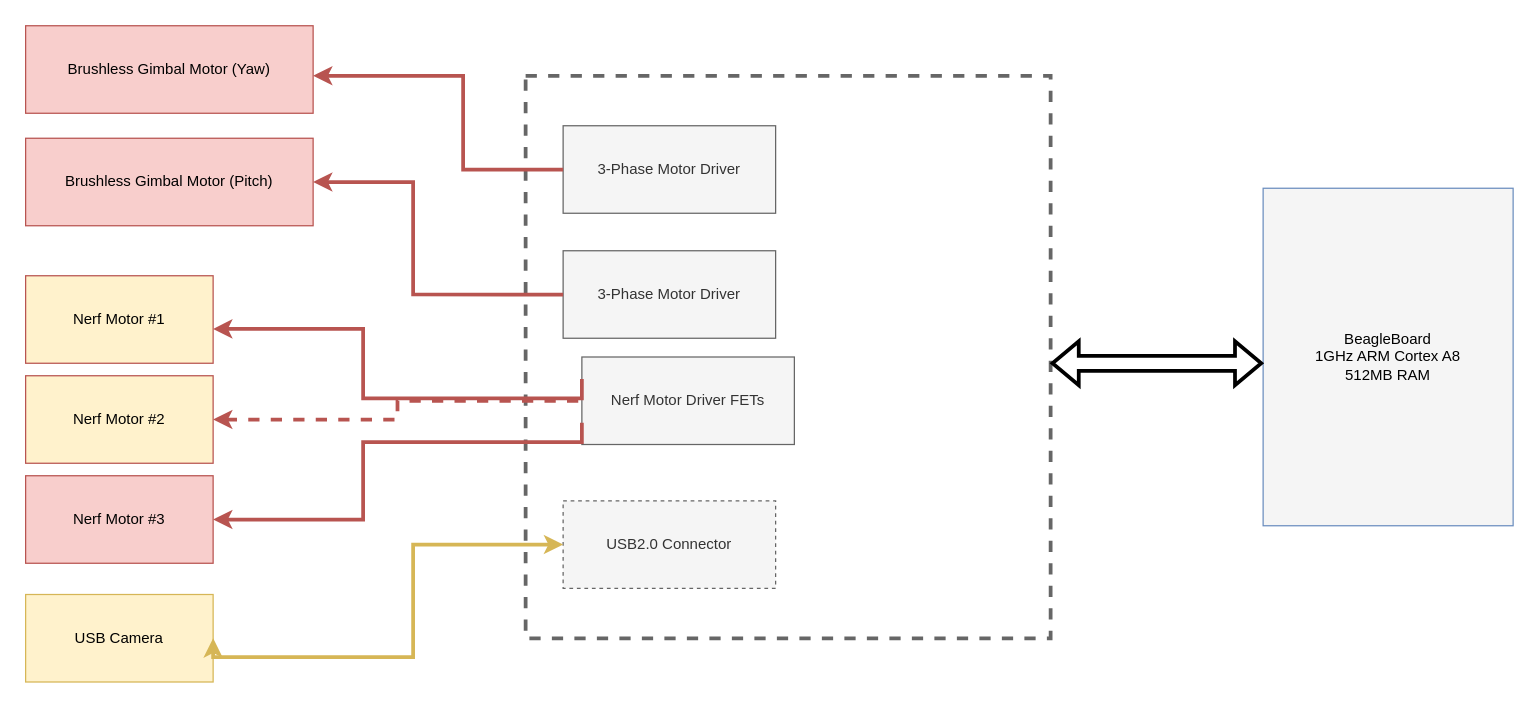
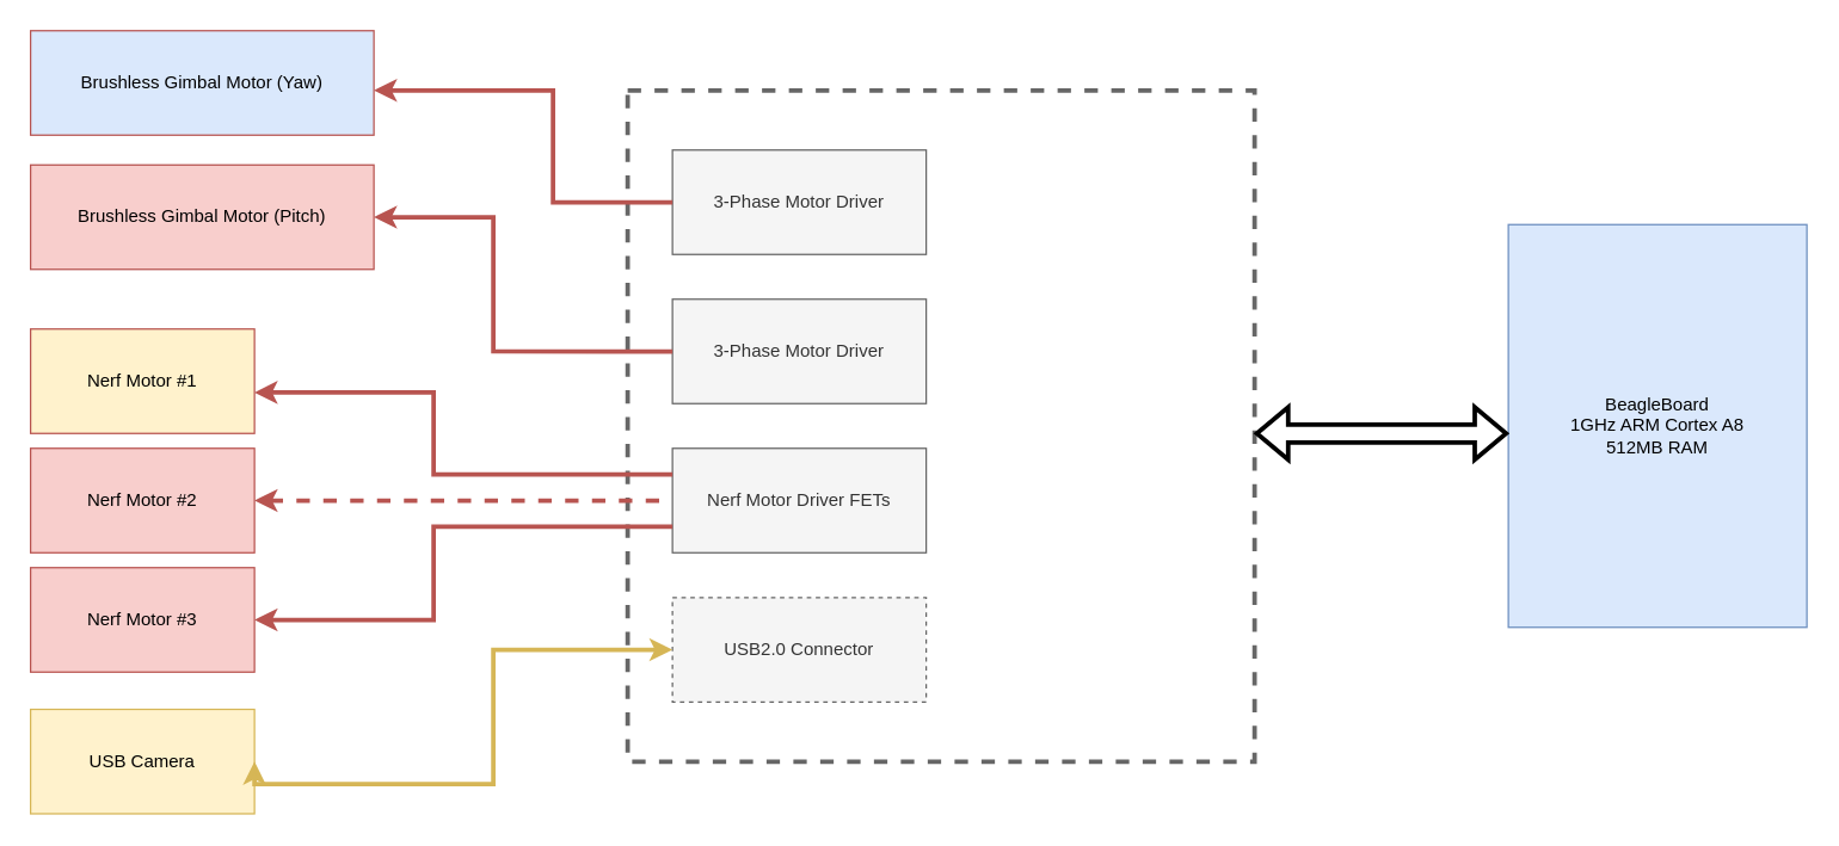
- <mxCell id="6" value="Brushless Gimbal Motor (Yaw)" style="rounded=0;whiteSpace=wrap;html=1;fillColor=#f8cecc;strokeColor=#b85450;shadow=0;" vertex="1" parent="1"><mxGeometry x="20" y="20" width="230" height="70" as="geometry" /></mxCell>
+ <mxCell id="6" value="Brushless Gimbal Motor (Yaw)" style="rounded=0;whiteSpace=wrap;html=1;fillColor=#dae8fc;strokeColor=#b85450;shadow=0;" vertex="1" parent="1"><mxGeometry x="20" y="20" width="230" height="70" as="geometry" /></mxCell>
- <mxCell id="3" value="BeagleBoard&lt;br&gt;1GHz ARM Cortex A8&lt;br&gt;512MB RAM" style="rounded=0;whiteSpace=wrap;html=1;fillColor=#f5f5f5;strokeColor=#6c8ebf;shadow=0;" vertex="1" parent="1"><mxGeometry x="1010" y="150" width="200" height="270" as="geometry" /></mxCell>
+ <mxCell id="3" value="BeagleBoard&lt;br&gt;1GHz ARM Cortex A8&lt;br&gt;512MB RAM" style="rounded=0;whiteSpace=wrap;html=1;fillColor=#dae8fc;strokeColor=#6c8ebf;shadow=0;" vertex="1" parent="1"><mxGeometry x="1010" y="150" width="200" height="270" as="geometry" /></mxCell>
- <mxCell id="8" value="Nerf Motor Driver FETs" style="rounded=0;whiteSpace=wrap;html=1;fillColor=#f5f5f5;strokeColor=#666666;fontColor=#333333;shadow=0;" vertex="1" parent="1"><mxGeometry x="465" y="285" width="170" height="70" as="geometry" /></mxCell>
+ <mxCell id="8" value="Nerf Motor Driver FETs" style="rounded=0;whiteSpace=wrap;html=1;fillColor=#f5f5f5;strokeColor=#666666;fontColor=#333333;shadow=0;" vertex="1" parent="1"><mxGeometry x="450" y="300" width="170" height="70" as="geometry" /></mxCell>
- <mxCell id="10" value="Nerf Motor #2" style="rounded=0;whiteSpace=wrap;html=1;fillColor=#fff2cc;strokeColor=#b85450;shadow=0;" vertex="1" parent="1"><mxGeometry x="20" y="300" width="150" height="70" as="geometry" /></mxCell>
+ <mxCell id="10" value="Nerf Motor #2" style="rounded=0;whiteSpace=wrap;html=1;fillColor=#f8cecc;strokeColor=#b85450;shadow=0;" vertex="1" parent="1"><mxGeometry x="20" y="300" width="150" height="70" as="geometry" /></mxCell>
